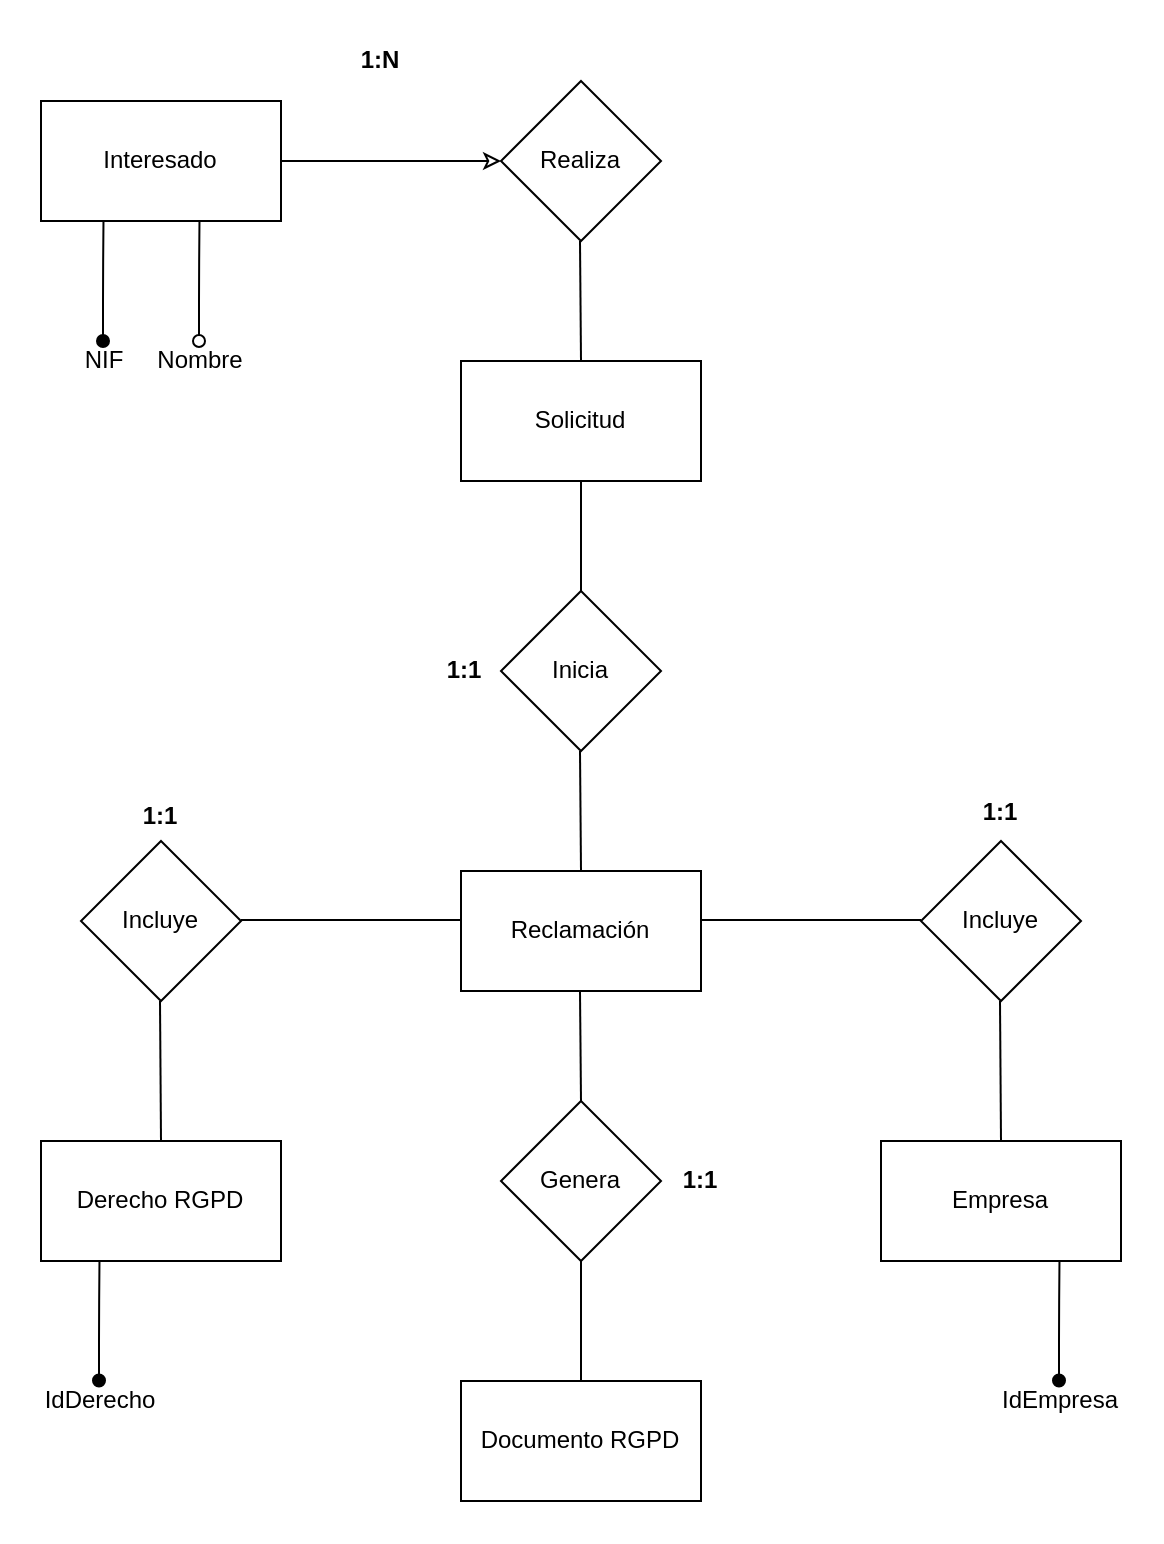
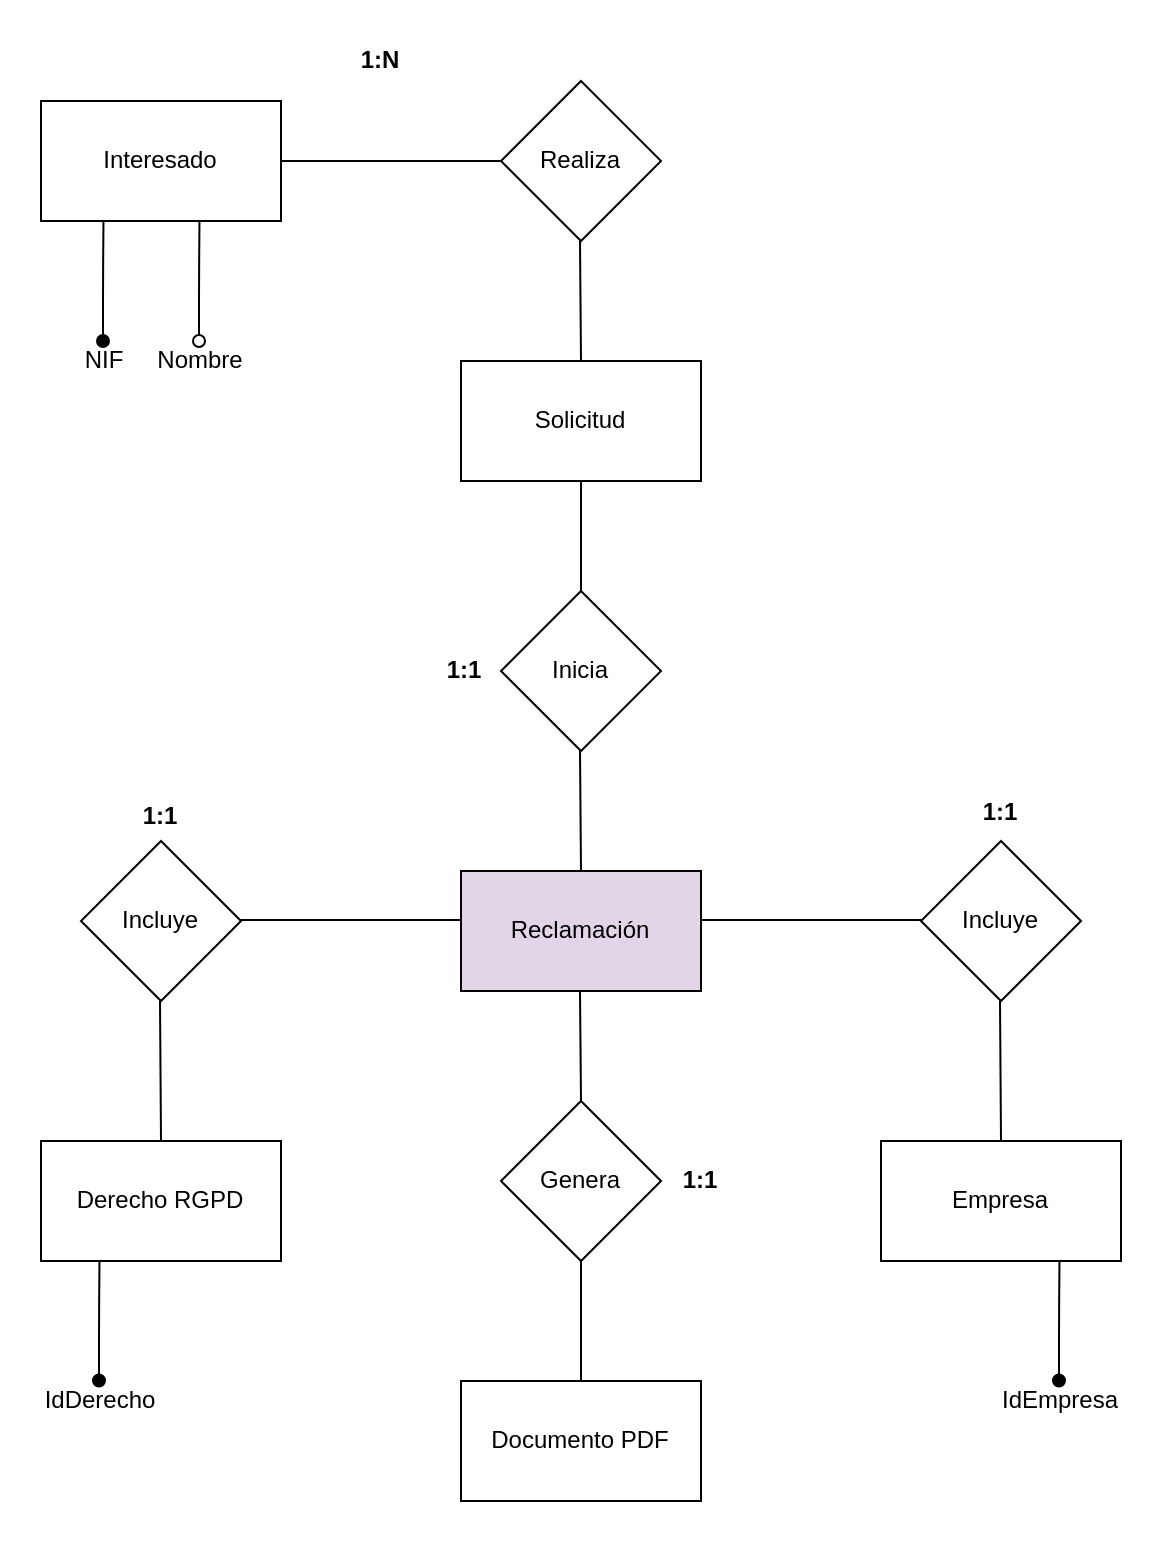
- <mxCell id="2" style="edgeStyle=orthogonalEdgeStyle;rounded=0;orthogonalLoop=1;jettySize=auto;html=1;exitX=1;exitY=0.5;exitDx=0;exitDy=0;entryX=0;entryY=0.5;entryDx=0;entryDy=0;endArrow=classic;endFill=0;" edge="1" parent="1" source="3" target="4"><mxGeometry relative="1" as="geometry" /></mxCell>
+ <mxCell id="2" style="edgeStyle=orthogonalEdgeStyle;rounded=0;orthogonalLoop=1;jettySize=auto;html=1;exitX=1;exitY=0.5;exitDx=0;exitDy=0;entryX=0;entryY=0.5;entryDx=0;entryDy=0;endArrow=none;endFill=0;" edge="1" parent="1" source="3" target="4"><mxGeometry relative="1" as="geometry" /></mxCell>
- <mxCell id="9" value="Reclamación" style="rounded=0;whiteSpace=wrap;html=1;" vertex="1" parent="1"><mxGeometry x="230" y="435" width="120" height="60" as="geometry" /></mxCell>
+ <mxCell id="9" value="Reclamación" style="rounded=0;whiteSpace=wrap;html=1;fillColor=#e1d5e7;" vertex="1" parent="1"><mxGeometry x="230" y="435" width="120" height="60" as="geometry" /></mxCell>
- <mxCell id="13" value="Documento RGPD" style="rounded=0;whiteSpace=wrap;html=1;" vertex="1" parent="1"><mxGeometry x="230" y="690" width="120" height="60" as="geometry" /></mxCell>
+ <mxCell id="13" value="Documento PDF" style="rounded=0;whiteSpace=wrap;html=1;" vertex="1" parent="1"><mxGeometry x="230" y="690" width="120" height="60" as="geometry" /></mxCell>
